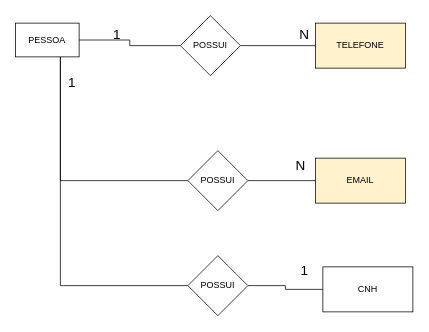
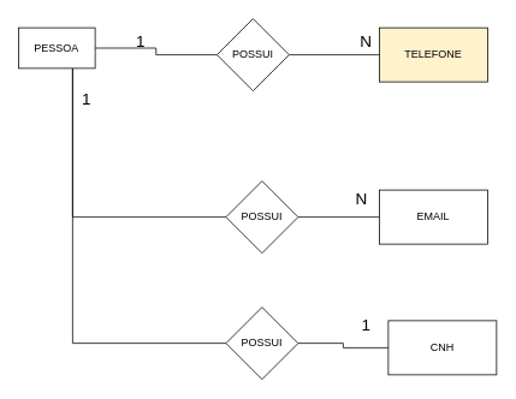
- <mxCell id="7" value="EMAIL" style="rounded=0;whiteSpace=wrap;html=1;fillColor=#fff2cc;" vertex="1" parent="1"><mxGeometry x="420" y="210" width="120" height="60" as="geometry" /></mxCell>
+ <mxCell id="7" value="EMAIL" style="rounded=0;whiteSpace=wrap;html=1;" vertex="1" parent="1"><mxGeometry x="420" y="210" width="120" height="60" as="geometry" /></mxCell>
